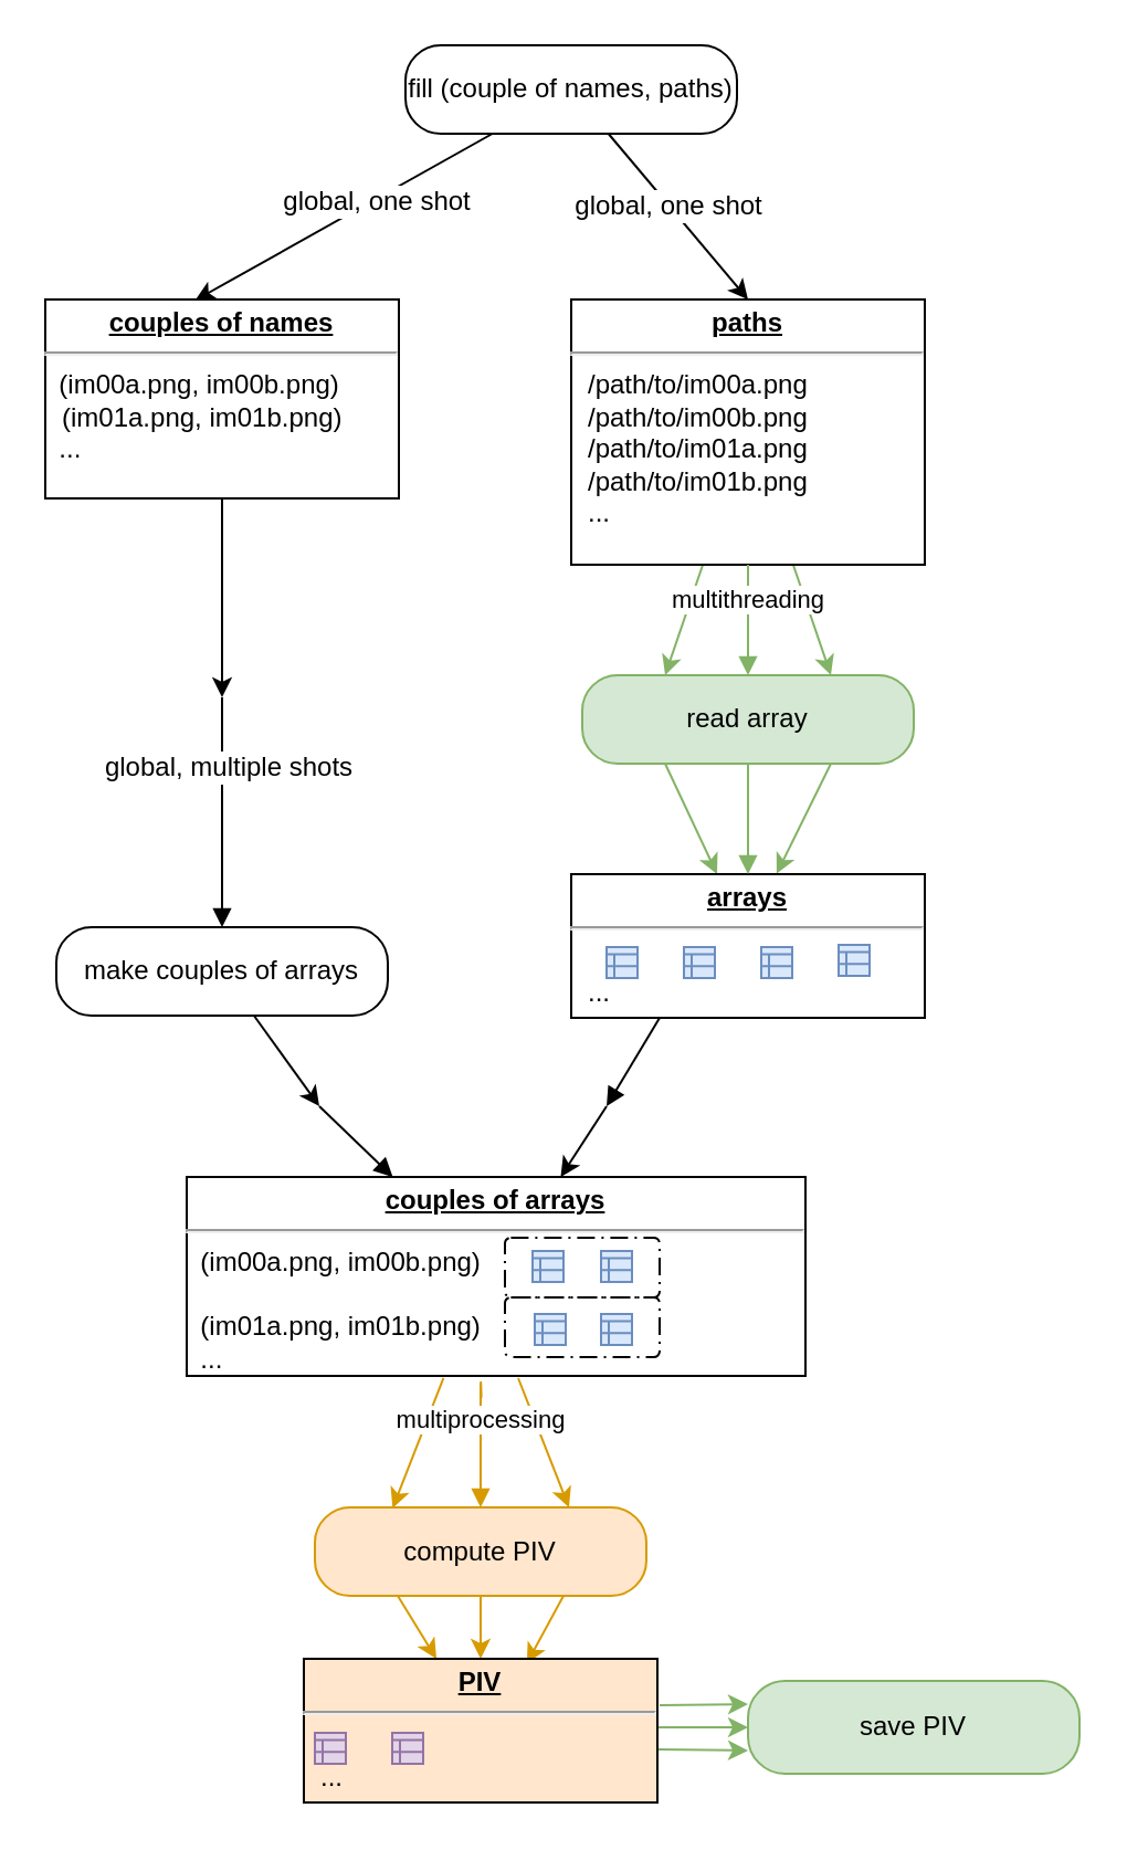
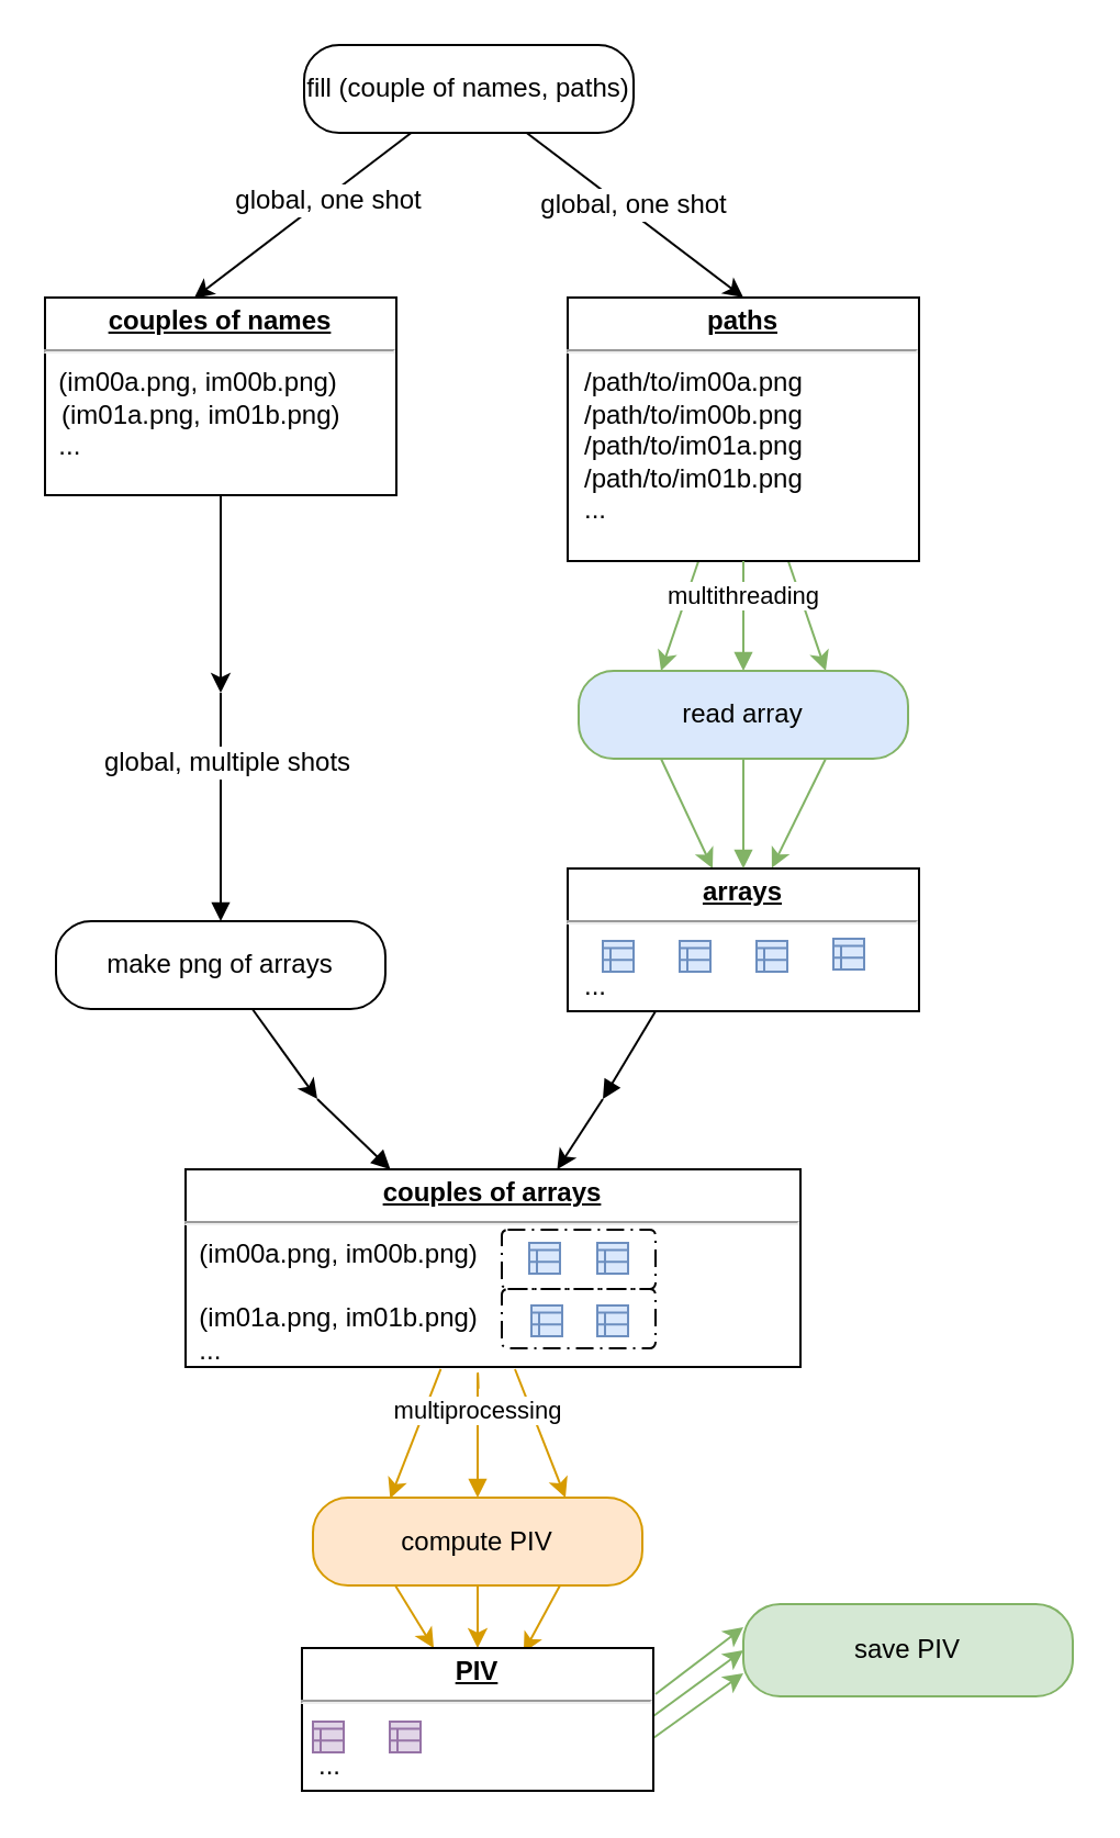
- <mxCell id="7" value="fill (couple of names, paths)" style="rounded=1;whiteSpace=wrap;html=1;arcSize=40;" vertex="1" parent="1"><mxGeometry x="183" y="20" width="150" height="40" as="geometry" /></mxCell>
+ <mxCell id="7" value="fill (couple of names, paths)" style="rounded=1;whiteSpace=wrap;html=1;arcSize=40;" vertex="1" parent="1"><mxGeometry x="138" y="20" width="150" height="40" as="geometry" /></mxCell>
- <mxCell id="15" value="read array" style="rounded=1;whiteSpace=wrap;html=1;arcSize=40;fillColor=#d5e8d4;strokeColor=#82b366;direction=east;" vertex="1" parent="1"><mxGeometry x="263" y="305" width="150" height="40" as="geometry" /></mxCell>
+ <mxCell id="15" value="read array" style="rounded=1;whiteSpace=wrap;html=1;arcSize=40;fillColor=#dae8fc;strokeColor=#82b366;direction=east;" vertex="1" parent="1"><mxGeometry x="263" y="305" width="150" height="40" as="geometry" /></mxCell>
- <mxCell id="18" value="make couples of arrays" style="rounded=1;whiteSpace=wrap;html=1;arcSize=40;direction=east;" vertex="1" parent="1"><mxGeometry x="25" y="419" width="150" height="40" as="geometry" /></mxCell>
+ <mxCell id="18" value="make png of arrays" style="rounded=1;whiteSpace=wrap;html=1;arcSize=40;direction=east;" vertex="1" parent="1"><mxGeometry x="25" y="419" width="150" height="40" as="geometry" /></mxCell>
- <mxCell id="43" value="save PIV" style="rounded=1;whiteSpace=wrap;html=1;arcSize=40;fillColor=#d5e8d4;strokeColor=#82b366;direction=east;" vertex="1" parent="1"><mxGeometry x="338" y="760" width="150" height="42" as="geometry" /></mxCell>
+ <mxCell id="43" value="save PIV" style="rounded=1;whiteSpace=wrap;html=1;arcSize=40;fillColor=#d5e8d4;strokeColor=#82b366;direction=east;" vertex="1" parent="1"><mxGeometry x="338" y="730" width="150" height="42" as="geometry" /></mxCell>
- <mxCell id="48" value="&lt;p style=&quot;margin: 0px ; margin-top: 4px ; text-align: center ; text-decoration: underline&quot;&gt;&lt;b&gt;PIV&lt;br&gt;&lt;/b&gt;&lt;/p&gt;&lt;hr&gt;&lt;br&gt;&lt;p style=&quot;margin: 0px ; margin-left: 8px&quot;&gt;...&lt;br&gt;&lt;/p&gt;" style="verticalAlign=top;align=left;overflow=fill;fontSize=12;fontFamily=Helvetica;html=1;direction=east;fillColor=#ffe6cc;" vertex="1" parent="1"><mxGeometry x="137" y="750" width="160" height="65" as="geometry" /></mxCell>
+ <mxCell id="48" value="&lt;p style=&quot;margin: 0px ; margin-top: 4px ; text-align: center ; text-decoration: underline&quot;&gt;&lt;b&gt;PIV&lt;br&gt;&lt;/b&gt;&lt;/p&gt;&lt;hr&gt;&lt;br&gt;&lt;p style=&quot;margin: 0px ; margin-left: 8px&quot;&gt;...&lt;br&gt;&lt;/p&gt;" style="verticalAlign=top;align=left;overflow=fill;fontSize=12;fontFamily=Helvetica;html=1;direction=east;" vertex="1" parent="1"><mxGeometry x="137" y="750" width="160" height="65" as="geometry" /></mxCell>
